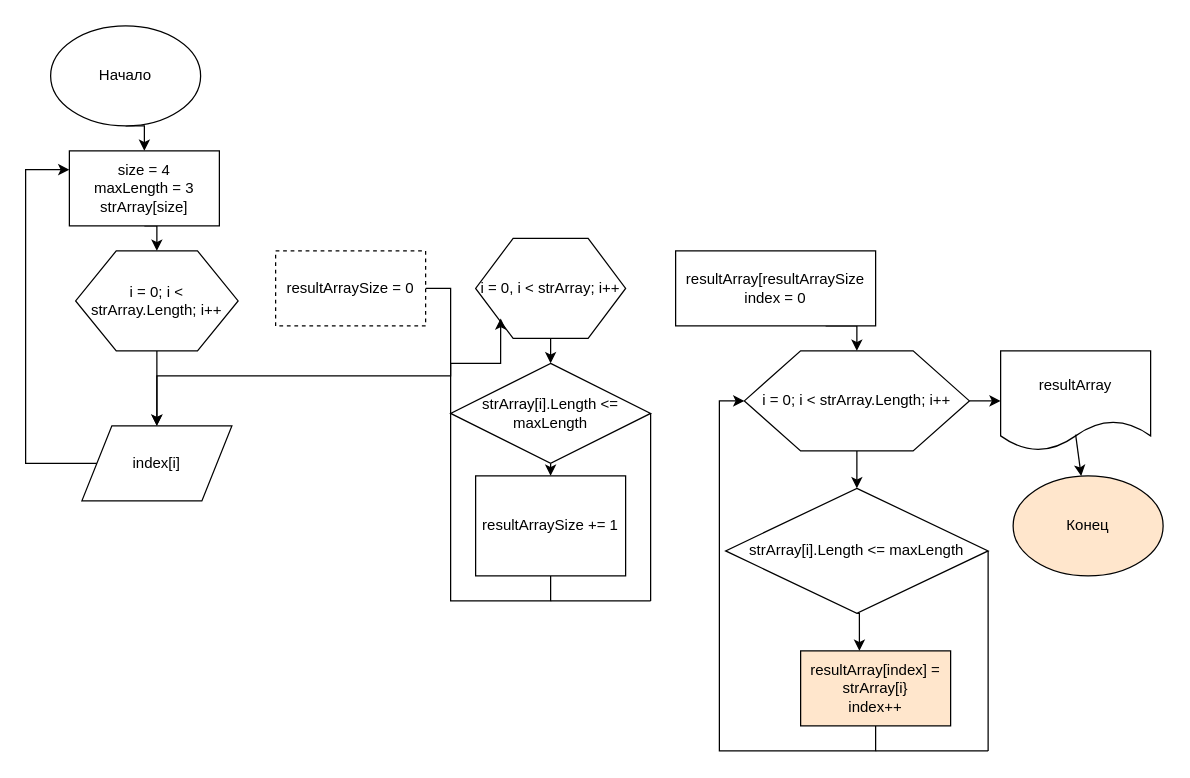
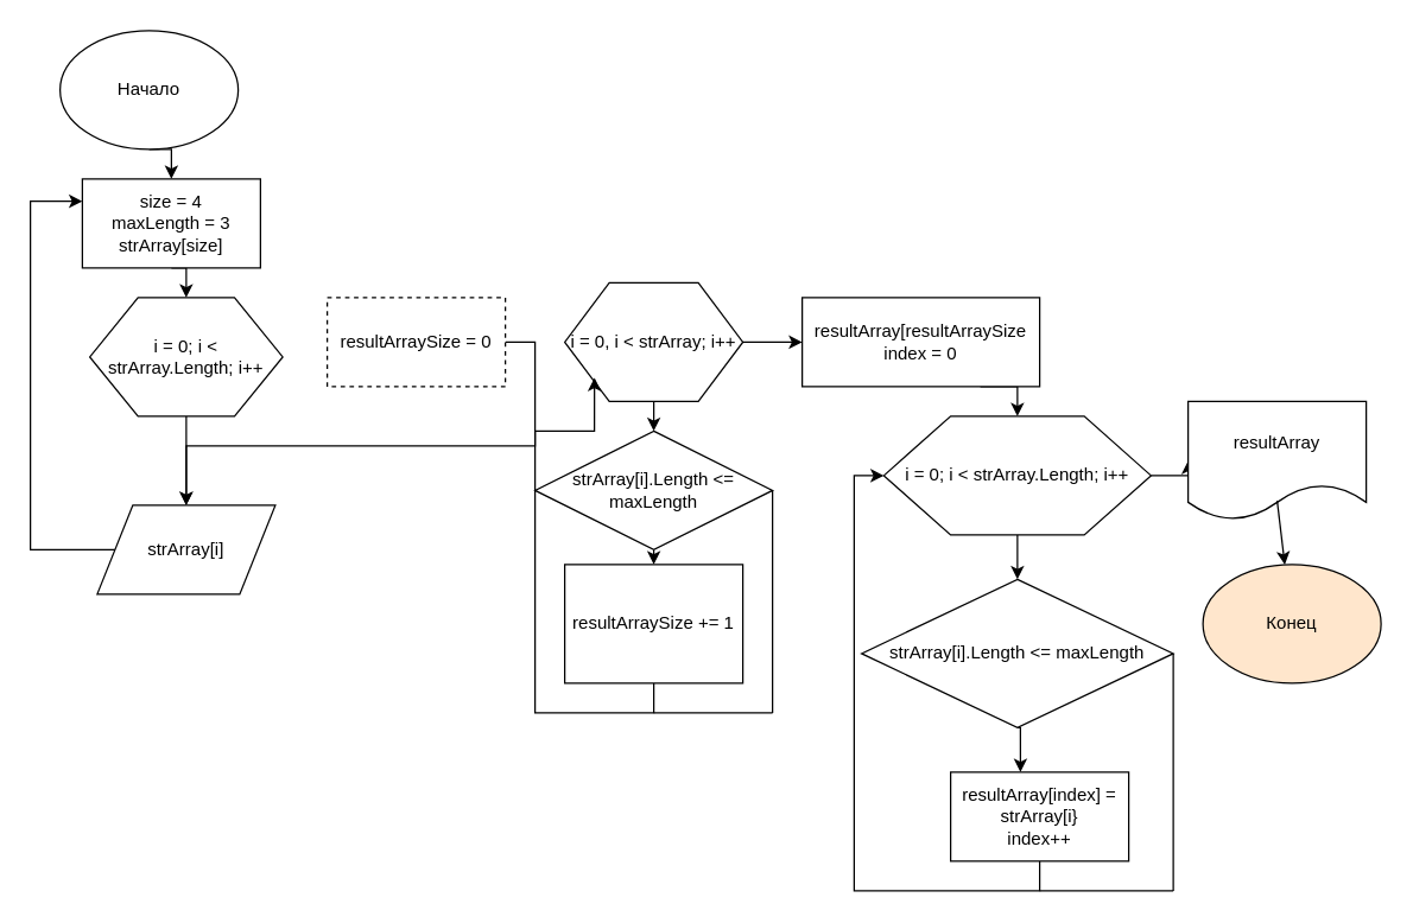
+ <mxCell id="12" style="edgeStyle=orthogonalEdgeStyle;rounded=0;orthogonalLoop=1;jettySize=auto;html=1;exitX=1;exitY=0.5;exitDx=0;exitDy=0;entryX=0;entryY=0.5;entryDx=0;entryDy=0;" edge="1" parent="1" source="14" target="16"><mxGeometry relative="1" as="geometry" /></mxCell>
- <mxCell id="32" value="resultArray" style="shape=document;whiteSpace=wrap;html=1;boundedLbl=1;" vertex="1" parent="1"><mxGeometry x="800" y="280" width="120" height="80" as="geometry" /></mxCell>
+ <mxCell id="32" value="resultArray" style="shape=document;whiteSpace=wrap;html=1;boundedLbl=1;" vertex="1" parent="1"><mxGeometry x="800" y="270" width="120" height="80" as="geometry" /></mxCell>
- <mxCell id="9" value="index[i]" style="shape=parallelogram;perimeter=parallelogramPerimeter;whiteSpace=wrap;html=1;" vertex="1" parent="1"><mxGeometry x="65" y="340" width="120" height="60" as="geometry" /></mxCell>
+ <mxCell id="9" value="strArray[i]" style="shape=parallelogram;perimeter=parallelogramPerimeter;whiteSpace=wrap;html=1;" vertex="1" parent="1"><mxGeometry x="65" y="340" width="120" height="60" as="geometry" /></mxCell>
- <mxCell id="29" value="resultArray[index] = strArray[i}&lt;br&gt;index++" style="rounded=0;whiteSpace=wrap;html=1;fillColor=#ffe6cc;" vertex="1" parent="1"><mxGeometry x="640" y="520" width="120" height="60" as="geometry" /></mxCell>
+ <mxCell id="29" value="resultArray[index] = strArray[i}&lt;br&gt;index++" style="rounded=0;whiteSpace=wrap;html=1;" vertex="1" parent="1"><mxGeometry x="640" y="520" width="120" height="60" as="geometry" /></mxCell>
